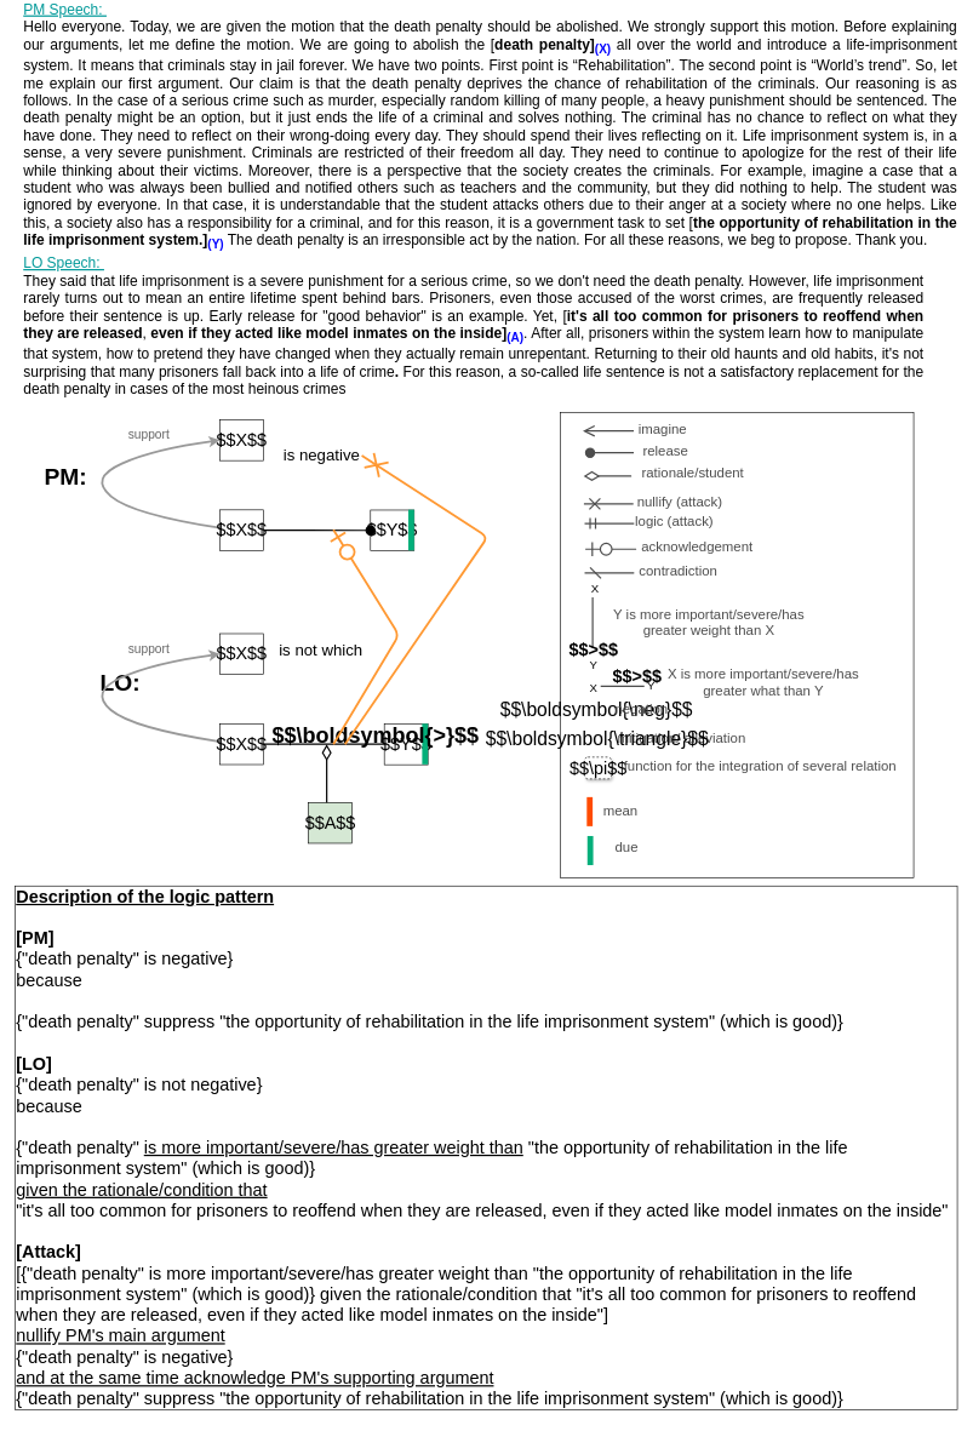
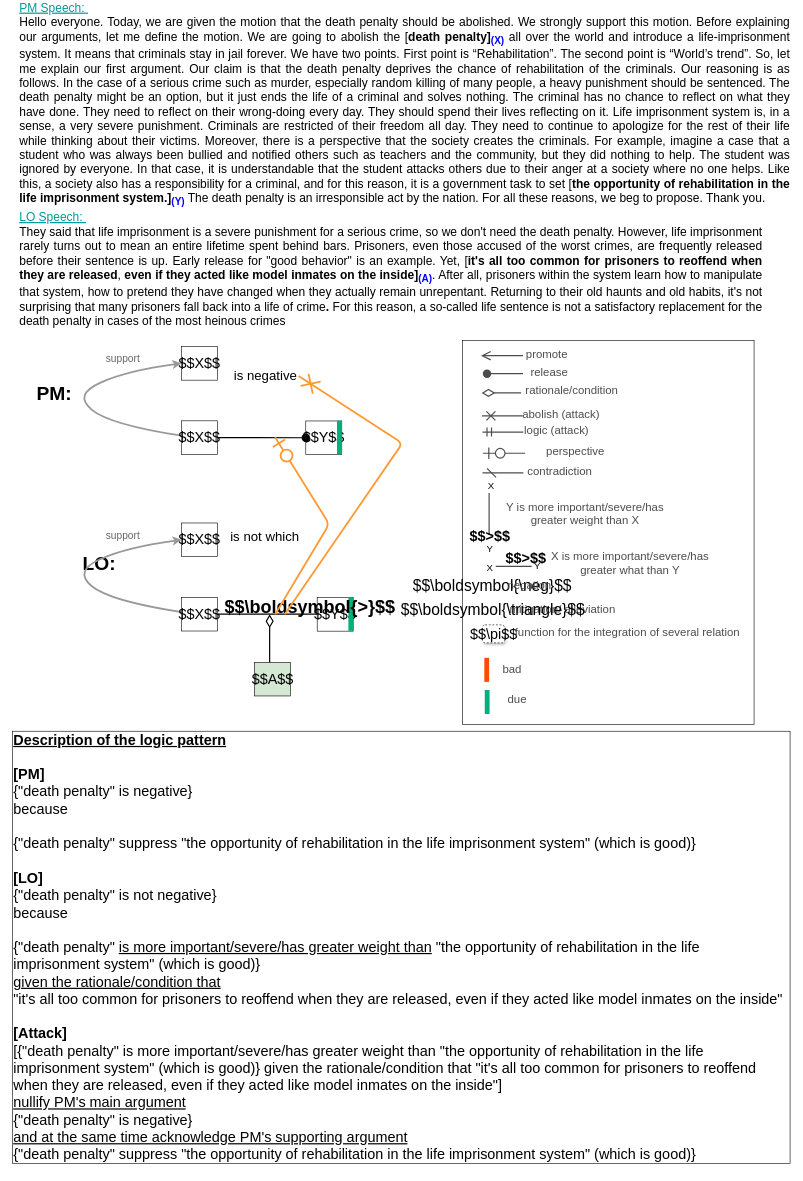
- <mxCell id="28" value="&lt;span style=&quot;font-size: 19px&quot;&gt;imagine&lt;/span&gt;" style="text;html=1;strokeColor=none;fillColor=none;align=center;verticalAlign=middle;whiteSpace=wrap;rounded=0;fontColor=#4D4D4D;" parent="1" vertex="1"><mxGeometry x="871" y="515.25" width="80" height="34" as="geometry" /></mxCell>
+ <mxCell id="28" value="&lt;span style=&quot;font-size: 19px&quot;&gt;promote&lt;/span&gt;" style="text;html=1;strokeColor=none;fillColor=none;align=center;verticalAlign=middle;whiteSpace=wrap;rounded=0;fontColor=#4D4D4D;" parent="1" vertex="1"><mxGeometry x="871" y="515.25" width="80" height="34" as="geometry" /></mxCell>
- <mxCell id="32" value="&lt;font style=&quot;font-size: 19px&quot;&gt;rationale/student&lt;/font&gt;" style="text;html=1;strokeColor=none;fillColor=none;align=center;verticalAlign=middle;whiteSpace=wrap;rounded=0;fontColor=#4D4D4D;" parent="1" vertex="1"><mxGeometry x="867" y="576.25" width="171" height="34" as="geometry" /></mxCell>
+ <mxCell id="32" value="&lt;font style=&quot;font-size: 19px&quot;&gt;rationale/condition&lt;/font&gt;" style="text;html=1;strokeColor=none;fillColor=none;align=center;verticalAlign=middle;whiteSpace=wrap;rounded=0;fontColor=#4D4D4D;" parent="1" vertex="1"><mxGeometry x="867" y="576.25" width="171" height="34" as="geometry" /></mxCell>
- <mxCell id="26" value="&lt;font style=&quot;font-size: 19px&quot;&gt;nullify (attack)&lt;/font&gt;" style="text;html=1;strokeColor=none;fillColor=none;align=center;verticalAlign=middle;whiteSpace=wrap;rounded=0;fontColor=#4D4D4D;" parent="1" vertex="1"><mxGeometry x="864.5" y="614.75" width="138.5" height="34" as="geometry" /></mxCell>
+ <mxCell id="26" value="&lt;font style=&quot;font-size: 19px&quot;&gt;abolish (attack)&lt;/font&gt;" style="text;html=1;strokeColor=none;fillColor=none;align=center;verticalAlign=middle;whiteSpace=wrap;rounded=0;fontColor=#4D4D4D;" parent="1" vertex="1"><mxGeometry x="864.5" y="614.75" width="138.5" height="34" as="geometry" /></mxCell>
- <mxCell id="33" value="&lt;font style=&quot;font-size: 19px&quot;&gt;acknowledgement&lt;/font&gt;" style="text;html=1;strokeColor=none;fillColor=none;align=center;verticalAlign=middle;whiteSpace=wrap;rounded=0;fontColor=#4D4D4D;" parent="1" vertex="1"><mxGeometry x="875" y="676.75" width="167" height="34" as="geometry" /></mxCell>
+ <mxCell id="33" value="&lt;font style=&quot;font-size: 19px&quot;&gt;perspective&lt;/font&gt;" style="text;html=1;strokeColor=none;fillColor=none;align=center;verticalAlign=middle;whiteSpace=wrap;rounded=0;fontColor=#4D4D4D;" parent="1" vertex="1"><mxGeometry x="875" y="676.75" width="167" height="34" as="geometry" /></mxCell>
- <mxCell id="42" value="&lt;span style=&quot;font-size: 19px&quot;&gt;mean&lt;/span&gt;" style="text;html=1;strokeColor=none;fillColor=none;align=center;verticalAlign=middle;whiteSpace=wrap;rounded=0;fontColor=#4D4D4D;" parent="1" vertex="1"><mxGeometry x="825" y="1040.75" width="55.5" height="34" as="geometry" /></mxCell>
+ <mxCell id="42" value="&lt;span style=&quot;font-size: 19px&quot;&gt;bad&lt;/span&gt;" style="text;html=1;strokeColor=none;fillColor=none;align=center;verticalAlign=middle;whiteSpace=wrap;rounded=0;fontColor=#4D4D4D;" parent="1" vertex="1"><mxGeometry x="825" y="1040.75" width="55.5" height="34" as="geometry" /></mxCell>
